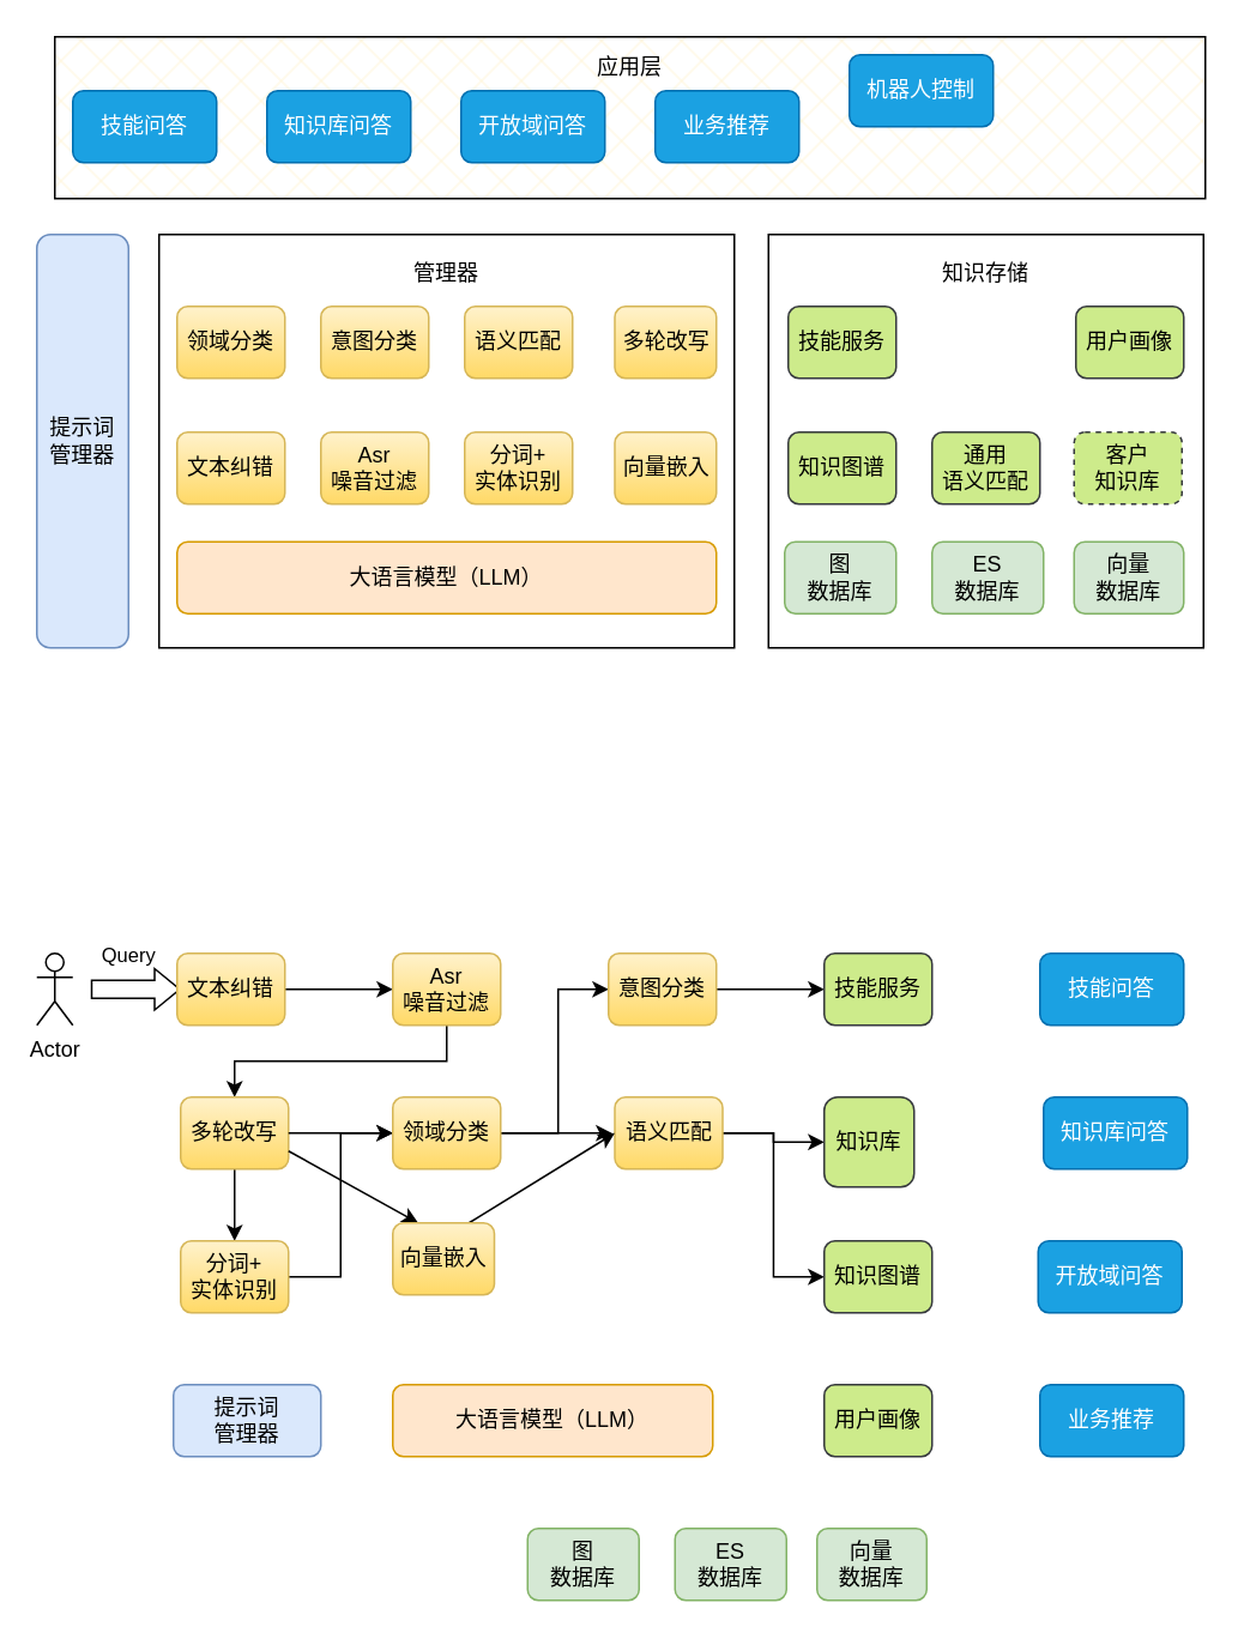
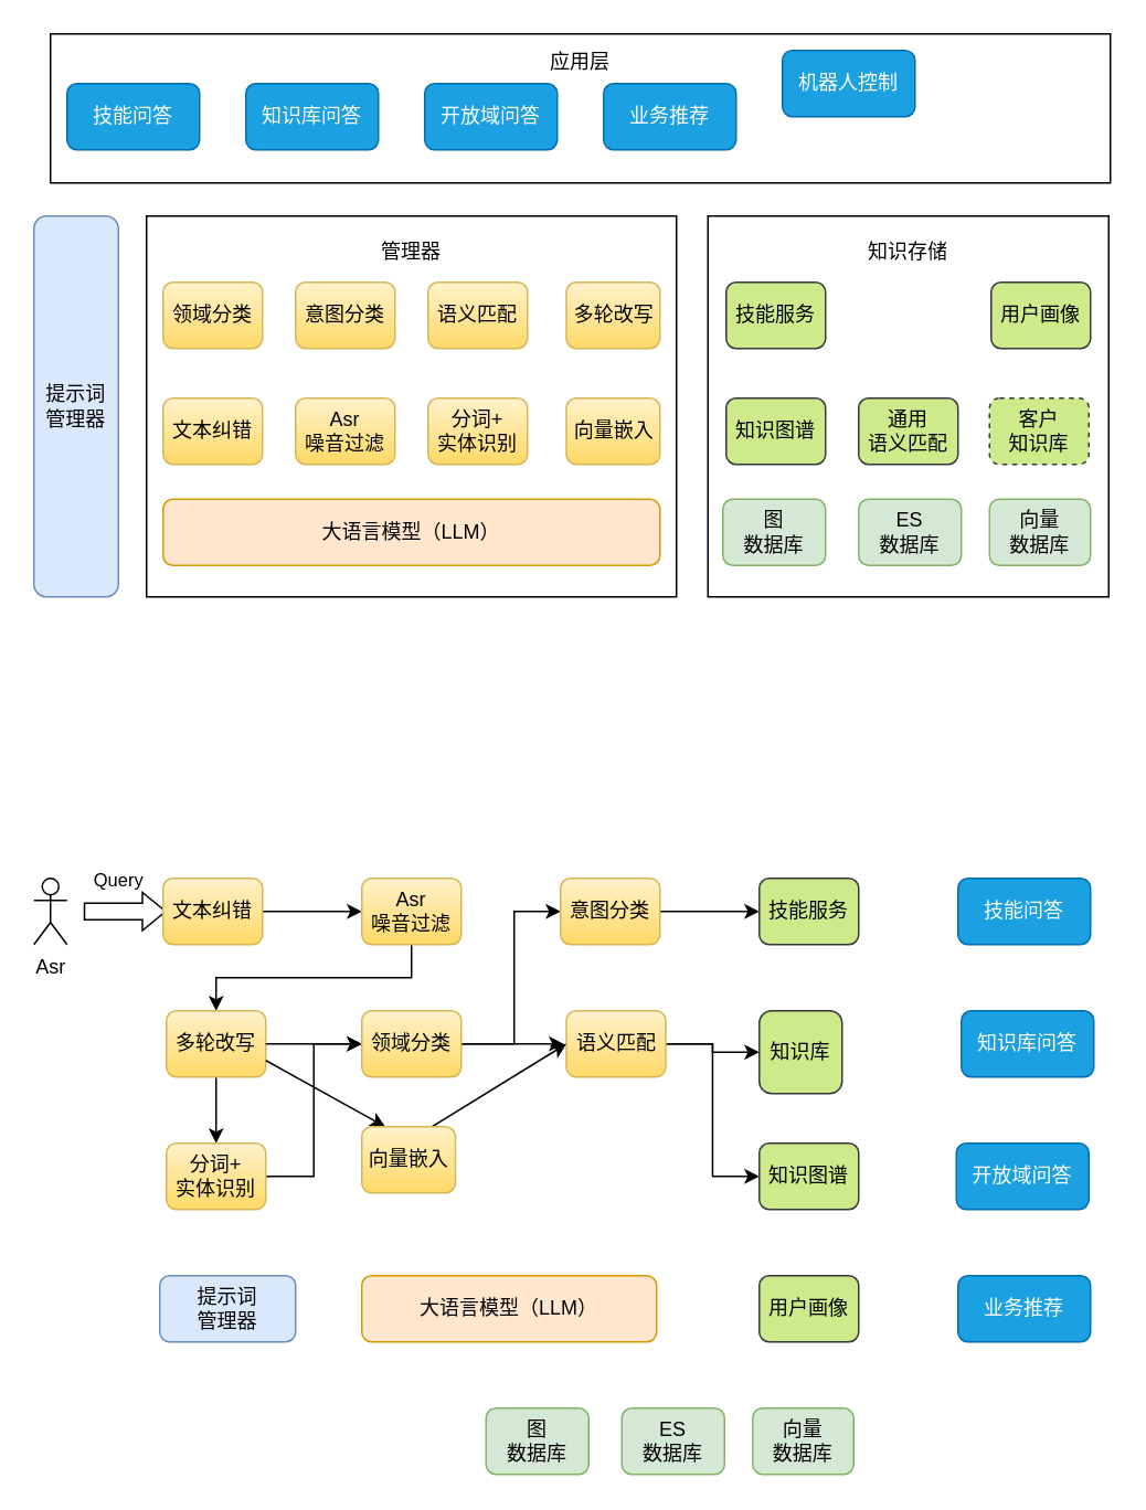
- <mxCell id="3" value="应用层&lt;br&gt;&lt;br&gt;&lt;br&gt;&lt;br&gt;&lt;br&gt;" style="rounded=0;whiteSpace=wrap;html=1;fillStyle=cross-hatch;fillColor=#fff2cc;" parent="1" vertex="1"><mxGeometry x="30" y="20" width="640" height="90" as="geometry" /></mxCell>
+ <mxCell id="3" value="应用层&lt;br&gt;&lt;br&gt;&lt;br&gt;&lt;br&gt;&lt;br&gt;" style="rounded=0;whiteSpace=wrap;html=1;fillStyle=cross-hatch;" parent="1" vertex="1"><mxGeometry x="30" y="20" width="640" height="90" as="geometry" /></mxCell>
- <mxCell id="28" value="Actor" style="shape=umlActor;verticalLabelPosition=bottom;verticalAlign=top;html=1;outlineConnect=0;" parent="1" vertex="1"><mxGeometry x="20" y="530" width="20" height="40" as="geometry" /></mxCell>
+ <mxCell id="28" value="Asr" style="shape=umlActor;verticalLabelPosition=bottom;verticalAlign=top;html=1;outlineConnect=0;" parent="1" vertex="1"><mxGeometry x="20" y="530" width="20" height="40" as="geometry" /></mxCell>
